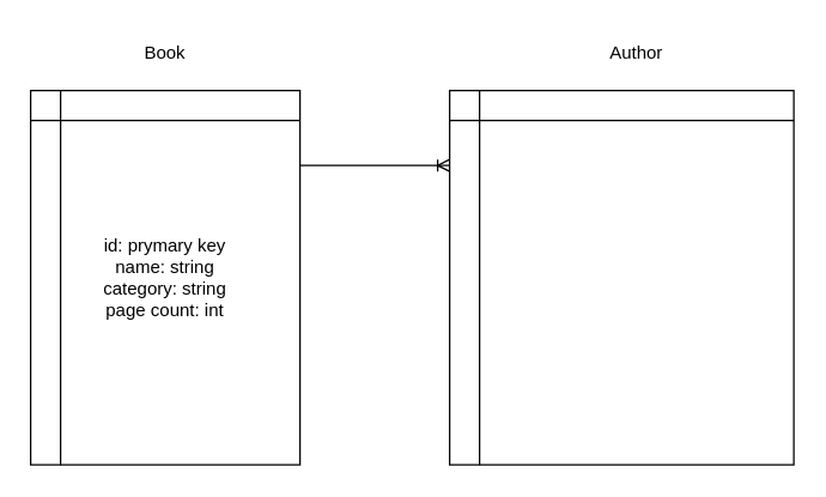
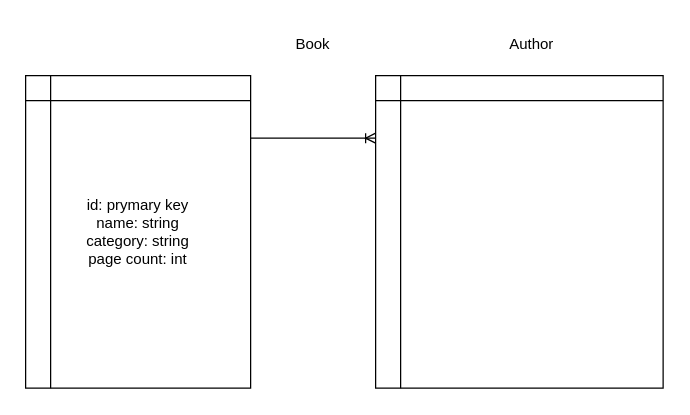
- <mxCell id="5" value="Book" style="text;html=1;strokeColor=none;fillColor=none;align=center;verticalAlign=middle;whiteSpace=wrap;rounded=0;" parent="1" vertex="1"><mxGeometry x="80" y="20" width="60" height="30" as="geometry" /></mxCell>
+ <mxCell id="5" value="Book" style="text;html=1;strokeColor=none;fillColor=none;align=center;verticalAlign=middle;whiteSpace=wrap;rounded=0;" parent="1" vertex="1"><mxGeometry x="220" y="20" width="60" height="30" as="geometry" /></mxCell>
